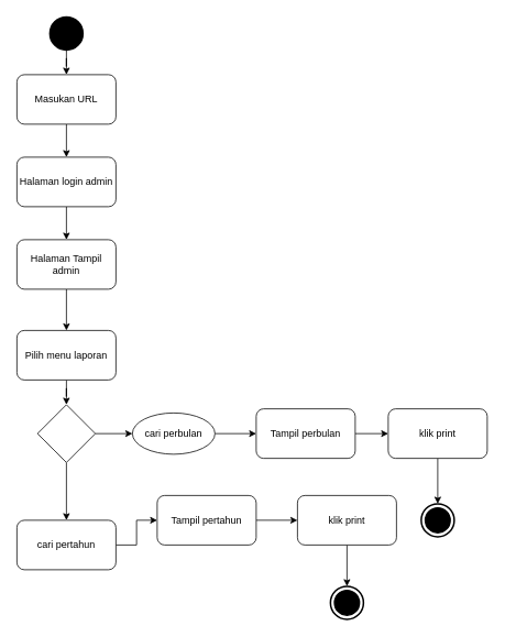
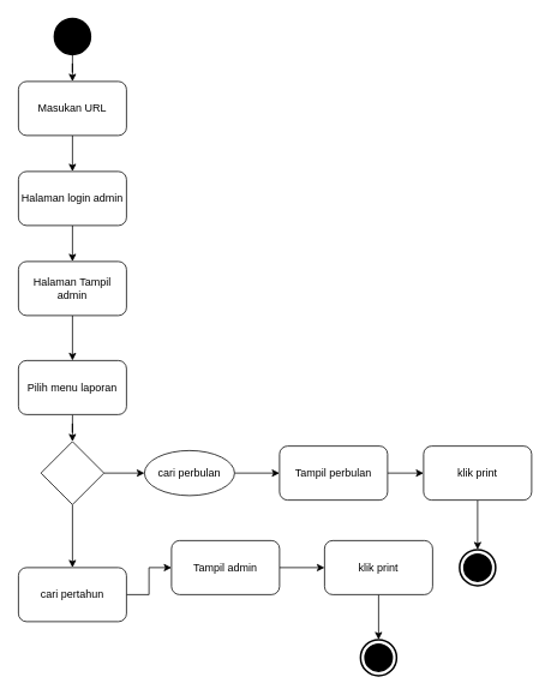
- <mxCell id="23" value="Tampil pertahun" style="shape=rect;html=1;rounded=1;whiteSpace=wrap;align=center;" vertex="1" parent="1"><mxGeometry x="190" y="600" width="120" height="60" as="geometry" /></mxCell>
+ <mxCell id="23" value="Tampil admin" style="shape=rect;html=1;rounded=1;whiteSpace=wrap;align=center;" vertex="1" parent="1"><mxGeometry x="190" y="600" width="120" height="60" as="geometry" /></mxCell>
